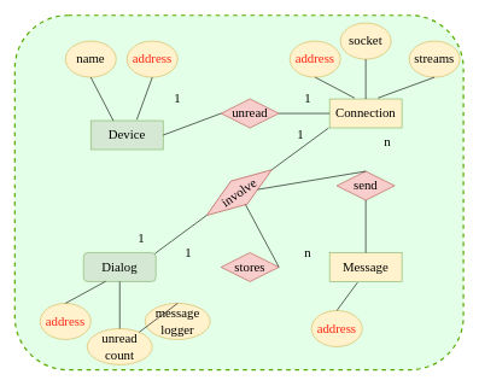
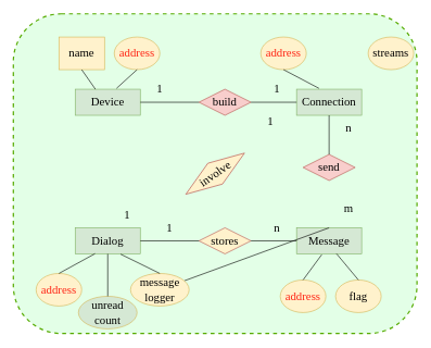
- <mxCell id="32" value="socket" style="ellipse;whiteSpace=wrap;html=1;fillColor=#fff2cc;strokeColor=#d6b656;fontSize=18;fontFamily=Times New Roman;" vertex="1" parent="1"><mxGeometry x="470" y="31" width="70" height="50" as="geometry" /></mxCell>
- <mxCell id="27" value="name" style="ellipse;whiteSpace=wrap;html=1;fillColor=#fff2cc;strokeColor=#d6b656;fontSize=18;fontFamily=Times New Roman;" vertex="1" parent="1"><mxGeometry x="90" y="56" width="70" height="50" as="geometry" /></mxCell>
+ <mxCell id="27" value="name" style="whiteSpace=wrap;html=1;fillColor=#fff2cc;strokeColor=#d6b656;fontSize=18;fontFamily=Times New Roman;rounded=0;" vertex="1" parent="1"><mxGeometry x="90" y="56" width="70" height="50" as="geometry" /></mxCell>
- <mxCell id="34" value="" style="endArrow=none;html=1;entryX=0.5;entryY=1;entryDx=0;entryDy=0;exitX=0.5;exitY=0;exitDx=0;exitDy=0;fontSize=18;fontFamily=Times New Roman;" edge="1" parent="1" source="5" target="32"><mxGeometry width="50" height="50" relative="1" as="geometry"><mxPoint x="188.483" y="144.69" as="sourcePoint" /><mxPoint x="220.207" y="115.724" as="targetPoint" /></mxGeometry></mxCell>
- <mxCell id="36" value="" style="endArrow=none;html=1;entryX=0.5;entryY=1;entryDx=0;entryDy=0;exitX=0.669;exitY=-0.033;exitDx=0;exitDy=0;exitPerimeter=0;fontSize=18;fontFamily=Times New Roman;" edge="1" parent="1" source="5" target="33"><mxGeometry width="50" height="50" relative="1" as="geometry"><mxPoint x="499.517" y="144.69" as="sourcePoint" /><mxPoint x="445.034" y="115.724" as="targetPoint" /></mxGeometry></mxCell>
- <mxCell id="22" value="unread" style="rhombus;whiteSpace=wrap;html=1;fillColor=#f8cecc;strokeColor=#b85450;fontSize=18;fontFamily=Times New Roman;" vertex="1" parent="1"><mxGeometry x="305" y="136" width="80" height="40" as="geometry" /></mxCell>
+ <mxCell id="22" value="build" style="rhombus;whiteSpace=wrap;html=1;fillColor=#f8cecc;strokeColor=#b85450;fontSize=18;fontFamily=Times New Roman;" vertex="1" parent="1"><mxGeometry x="305" y="136" width="80" height="40" as="geometry" /></mxCell>
- <mxCell id="5" value="Connection" style="rounded=0;whiteSpace=wrap;html=1;fillColor=#fff2cc;strokeColor=#82b366;fontSize=18;fontFamily=Times New Roman;" vertex="1" parent="1"><mxGeometry x="455" y="136" width="100" height="40" as="geometry" /></mxCell>
+ <mxCell id="5" value="Connection" style="rounded=0;whiteSpace=wrap;html=1;fillColor=#d5e8d4;strokeColor=#82b366;fontSize=18;fontFamily=Times New Roman;" vertex="1" parent="1"><mxGeometry x="455" y="136" width="100" height="40" as="geometry" /></mxCell>
- <mxCell id="3" value="Device" style="rounded=0;whiteSpace=wrap;html=1;fillColor=#d5e8d4;strokeColor=#82b366;fontSize=18;fontFamily=Times New Roman;" vertex="1" parent="1"><mxGeometry x="125" y="166" width="100" height="40" as="geometry" /></mxCell>
+ <mxCell id="3" value="Device" style="rounded=0;whiteSpace=wrap;html=1;fillColor=#d5e8d4;strokeColor=#82b366;fontSize=18;fontFamily=Times New Roman;" vertex="1" parent="1"><mxGeometry x="115" y="136" width="100" height="40" as="geometry" /></mxCell>
- <mxCell id="8" value="" style="endArrow=none;html=1;entryX=-0.013;entryY=1.002;entryDx=0;entryDy=0;exitX=1;exitY=0.5;exitDx=0;exitDy=0;entryPerimeter=0;fontSize=18;fontFamily=Times New Roman;" edge="1" parent="1" source="7" target="5"><mxGeometry width="50" height="50" relative="1" as="geometry"><mxPoint x="115" y="536" as="sourcePoint" /><mxPoint x="165" y="486" as="targetPoint" /></mxGeometry></mxCell>
- <mxCell id="13" value="" style="endArrow=none;html=1;exitX=0.5;exitY=0;exitDx=0;exitDy=0;fontSize=18;fontFamily=Times New Roman;" edge="1" parent="1" source="12" target="7"><mxGeometry width="50" height="50" relative="1" as="geometry"><mxPoint x="389.172" y="267.448" as="sourcePoint" /><mxPoint x="463.655" y="186.069" as="targetPoint" /></mxGeometry></mxCell>
+ <mxCell id="13" value="" style="endArrow=none;html=1;entryX=0.5;entryY=1;entryDx=0;entryDy=0;exitX=0.5;exitY=0;exitDx=0;exitDy=0;fontSize=18;fontFamily=Times New Roman;" edge="1" parent="1" source="12" target="5"><mxGeometry width="50" height="50" relative="1" as="geometry"><mxPoint x="389.172" y="267.448" as="sourcePoint" /><mxPoint x="463.655" y="186.069" as="targetPoint" /></mxGeometry></mxCell>
- <mxCell id="7" value="involve" style="rhombus;whiteSpace=wrap;html=1;rotation=-35;fillColor=#f8cecc;strokeColor=#b85450;fontSize=18;fontFamily=Times New Roman;" vertex="1" parent="1"><mxGeometry x="275" y="246" width="110" height="39" as="geometry" /></mxCell>
+ <mxCell id="7" value="involve" style="rhombus;whiteSpace=wrap;html=1;rotation=-35;fillColor=#fff2cc;strokeColor=#b85450;fontSize=18;fontFamily=Times New Roman;" vertex="1" parent="1"><mxGeometry x="275" y="246" width="110" height="39" as="geometry" /></mxCell>
- <mxCell id="14" value="" style="endArrow=none;html=1;entryX=0.5;entryY=1;entryDx=0;entryDy=0;exitX=0.5;exitY=0;exitDx=0;exitDy=0;fontSize=18;fontFamily=Times New Roman;" edge="1" parent="1" source="4" target="12"><mxGeometry width="50" height="50" relative="1" as="geometry"><mxPoint x="514.69" y="295.724" as="sourcePoint" /><mxPoint x="514.69" y="186.069" as="targetPoint" /></mxGeometry></mxCell>
+ <mxCell id="14" value="" style="endArrow=none;html=1;exitX=0.5;exitY=0;exitDx=0;exitDy=0;fontSize=18;fontFamily=Times New Roman;" edge="1" parent="1" source="4" target="41"><mxGeometry width="50" height="50" relative="1" as="geometry"><mxPoint x="514.69" y="295.724" as="sourcePoint" /><mxPoint x="514.69" y="186.069" as="targetPoint" /></mxGeometry></mxCell>
+ <mxCell id="16" value="m" style="text;html=1;strokeColor=none;fillColor=none;align=center;verticalAlign=middle;whiteSpace=wrap;rounded=0;fontSize=18;fontFamily=Times New Roman;" vertex="1" parent="1"><mxGeometry x="515" y="308.5" width="40" height="20" as="geometry" /></mxCell>
- <mxCell id="9" value="" style="endArrow=none;html=1;entryX=0;entryY=0.5;entryDx=0;entryDy=0;exitX=0.987;exitY=0.028;exitDx=0;exitDy=0;exitPerimeter=0;fontSize=18;fontFamily=Times New Roman;" edge="1" parent="1" source="6" target="7"><mxGeometry width="50" height="50" relative="1" as="geometry"><mxPoint x="174.69" y="286.069" as="sourcePoint" /><mxPoint x="174.69" y="186.069" as="targetPoint" /></mxGeometry></mxCell>
- <mxCell id="19" value="" style="endArrow=none;html=1;exitX=1;exitY=0.5;exitDx=0;exitDy=0;fontSize=18;fontFamily=Times New Roman;" edge="1" parent="1" source="17" target="7"><mxGeometry width="50" height="50" relative="1" as="geometry"><mxPoint x="314.69" y="378.224" as="sourcePoint" /><mxPoint x="225.034" y="378.224" as="targetPoint" /></mxGeometry></mxCell>
+ <mxCell id="19" value="" style="endArrow=none;html=1;entryX=0;entryY=0.5;entryDx=0;entryDy=0;exitX=1;exitY=0.5;exitDx=0;exitDy=0;fontSize=18;fontFamily=Times New Roman;" edge="1" parent="1" source="17" target="4"><mxGeometry width="50" height="50" relative="1" as="geometry"><mxPoint x="314.69" y="378.224" as="sourcePoint" /><mxPoint x="225.034" y="378.224" as="targetPoint" /></mxGeometry></mxCell>
- <mxCell id="6" value="Dialog" style="whiteSpace=wrap;html=1;fillColor=#d5e8d4;strokeColor=#82b366;fontSize=18;fontFamily=Times New Roman;rounded=1;" vertex="1" parent="1"><mxGeometry x="115" y="348.5" width="100" height="40" as="geometry" /></mxCell>
+ <mxCell id="6" value="Dialog" style="rounded=0;whiteSpace=wrap;html=1;fillColor=#d5e8d4;strokeColor=#82b366;fontSize=18;fontFamily=Times New Roman;" vertex="1" parent="1"><mxGeometry x="115" y="348.5" width="100" height="40" as="geometry" /></mxCell>
+ <mxCell id="18" value="" style="endArrow=none;html=1;entryX=1;entryY=0.5;entryDx=0;entryDy=0;exitX=0;exitY=0.5;exitDx=0;exitDy=0;fontSize=18;fontFamily=Times New Roman;" edge="1" parent="1" source="17" target="6"><mxGeometry width="50" height="50" relative="1" as="geometry"><mxPoint x="514.69" y="358.224" as="sourcePoint" /><mxPoint x="514.69" y="258.224" as="targetPoint" /></mxGeometry></mxCell>
- <mxCell id="17" value="stores" style="rhombus;whiteSpace=wrap;html=1;fillColor=#f8cecc;strokeColor=#b85450;fontSize=18;fontFamily=Times New Roman;" vertex="1" parent="1"><mxGeometry x="305" y="348.5" width="80" height="40" as="geometry" /></mxCell>
+ <mxCell id="17" value="stores" style="rhombus;whiteSpace=wrap;html=1;fillColor=#fff2cc;strokeColor=#b85450;fontSize=18;fontFamily=Times New Roman;" vertex="1" parent="1"><mxGeometry x="305" y="348.5" width="80" height="40" as="geometry" /></mxCell>
- <mxCell id="4" value="Message" style="rounded=0;whiteSpace=wrap;html=1;fillColor=#fff2cc;strokeColor=#82b366;fontSize=18;fontFamily=Times New Roman;" vertex="1" parent="1"><mxGeometry x="455" y="348.5" width="100" height="40" as="geometry" /></mxCell>
+ <mxCell id="4" value="Message" style="rounded=0;whiteSpace=wrap;html=1;fillColor=#d5e8d4;strokeColor=#82b366;fontSize=18;fontFamily=Times New Roman;" vertex="1" parent="1"><mxGeometry x="455" y="348.5" width="100" height="40" as="geometry" /></mxCell>
+ <mxCell id="40" value="" style="endArrow=none;html=1;entryX=0.5;entryY=0;entryDx=0;entryDy=0;exitX=0.614;exitY=0.993;exitDx=0;exitDy=0;exitPerimeter=0;fontSize=18;fontFamily=Times New Roman;" edge="1" parent="1" source="4" target="37"><mxGeometry width="50" height="50" relative="1" as="geometry"><mxPoint x="516" y="390.5" as="sourcePoint" /><mxPoint x="474.69" y="438.224" as="targetPoint" /></mxGeometry></mxCell>
- <mxCell id="46" value="" style="endArrow=none;html=1;exitX=0.5;exitY=0;exitDx=0;exitDy=0;fontSize=18;fontFamily=Times New Roman;" edge="1" parent="1" source="41" target="42"><mxGeometry width="50" height="50" relative="1" as="geometry"><mxPoint x="100.207" y="428.569" as="sourcePoint" /><mxPoint x="155.379" y="398.224" as="targetPoint" /></mxGeometry></mxCell>
+ <mxCell id="46" value="" style="endArrow=none;html=1;entryX=0.697;entryY=1.01;entryDx=0;entryDy=0;exitX=0.5;exitY=0;exitDx=0;exitDy=0;entryPerimeter=0;fontSize=18;fontFamily=Times New Roman;" edge="1" parent="1" source="41" target="6"><mxGeometry width="50" height="50" relative="1" as="geometry"><mxPoint x="100.207" y="428.569" as="sourcePoint" /><mxPoint x="155.379" y="398.224" as="targetPoint" /></mxGeometry></mxCell>
+ <mxCell id="37" value="flag" style="ellipse;whiteSpace=wrap;html=1;fillColor=#fff2cc;strokeColor=#d6b656;fontSize=18;fontFamily=Times New Roman;" vertex="1" parent="1"><mxGeometry x="515" y="428.5" width="70" height="50" as="geometry" /></mxCell>
- <mxCell id="42" value="unread count" style="ellipse;whiteSpace=wrap;html=1;fillColor=#fff2cc;strokeColor=#d6b656;fontSize=18;fontFamily=Times New Roman;" vertex="1" parent="1"><mxGeometry x="120" y="453.5" width="90" height="50" as="geometry" /></mxCell>
+ <mxCell id="42" value="unread count" style="ellipse;whiteSpace=wrap;html=1;fillColor=#d5e8d4;strokeColor=#d6b656;fontSize=18;fontFamily=Times New Roman;" vertex="1" parent="1"><mxGeometry x="120" y="453.5" width="90" height="50" as="geometry" /></mxCell>
